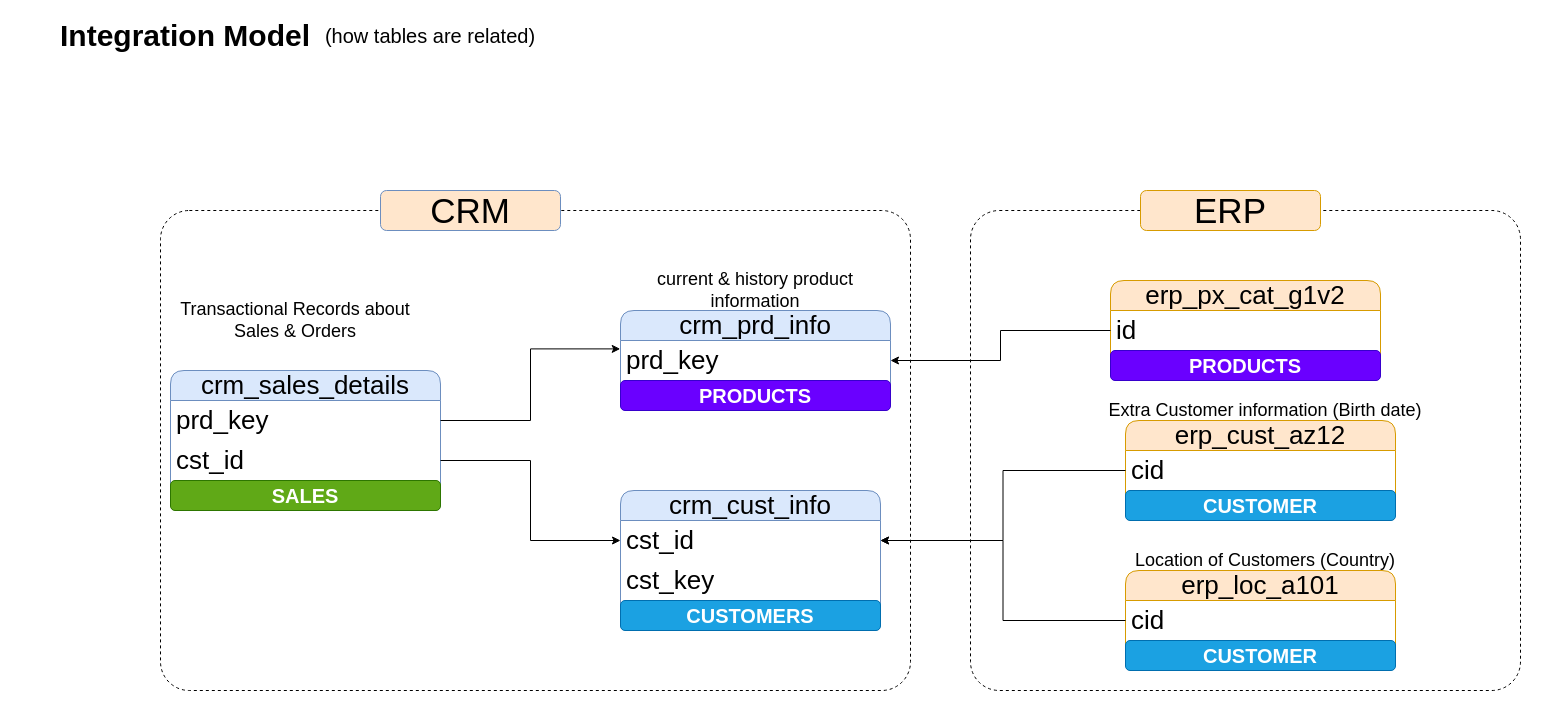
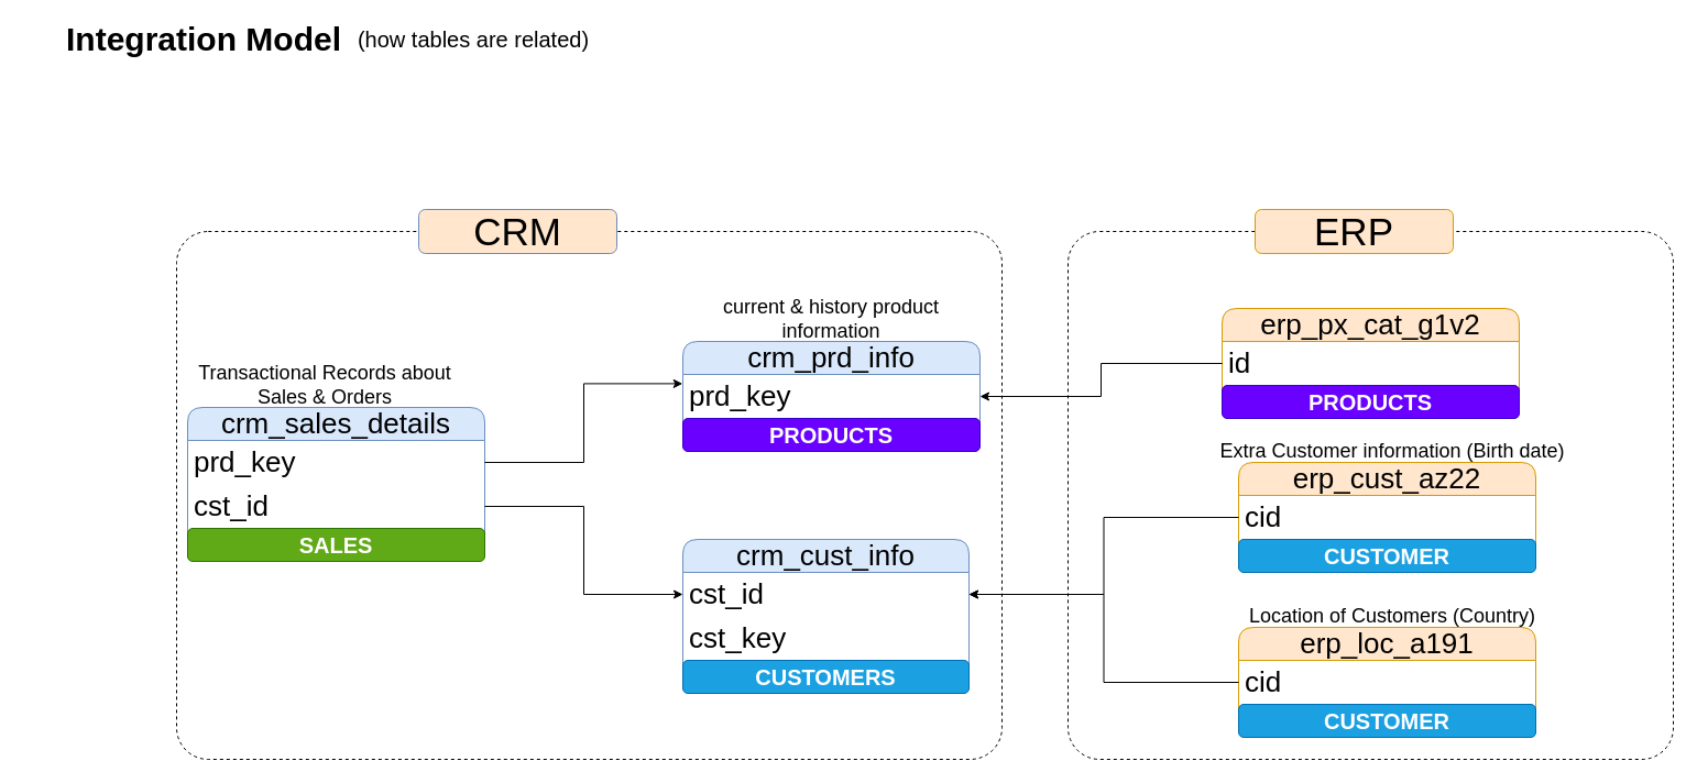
- <mxCell id="16" value="&lt;font style=&quot;font-size: 18px;&quot;&gt;Transactional Records about Sales &amp;amp; Orders&lt;/font&gt;" style="text;html=1;align=center;verticalAlign=middle;whiteSpace=wrap;rounded=0;" parent="1" vertex="1"><mxGeometry x="170" y="310" width="250" height="20" as="geometry" /></mxCell>
+ <mxCell id="16" value="&lt;font style=&quot;font-size: 18px;&quot;&gt;Transactional Records about Sales &amp;amp; Orders&lt;/font&gt;" style="text;html=1;align=center;verticalAlign=middle;whiteSpace=wrap;rounded=0;" parent="1" vertex="1"><mxGeometry x="170" y="340" width="250" height="20" as="geometry" /></mxCell>
- <mxCell id="17" value="erp_cust_az12" style="swimlane;fontStyle=0;childLayout=stackLayout;horizontal=1;startSize=30;horizontalStack=0;resizeParent=1;resizeParentMax=0;resizeLast=0;collapsible=1;marginBottom=0;whiteSpace=wrap;html=1;rounded=1;fillColor=#ffe6cc;strokeColor=#d79b00;fontSize=26;" parent="1" vertex="1"><mxGeometry x="1125" y="420" width="270" height="100" as="geometry" /></mxCell>
+ <mxCell id="17" value="erp_cust_az22" style="swimlane;fontStyle=0;childLayout=stackLayout;horizontal=1;startSize=30;horizontalStack=0;resizeParent=1;resizeParentMax=0;resizeLast=0;collapsible=1;marginBottom=0;whiteSpace=wrap;html=1;rounded=1;fillColor=#ffe6cc;strokeColor=#d79b00;fontSize=26;" parent="1" vertex="1"><mxGeometry x="1125" y="420" width="270" height="100" as="geometry" /></mxCell>
- <mxCell id="24" value="erp_loc_a101" style="swimlane;fontStyle=0;childLayout=stackLayout;horizontal=1;startSize=30;horizontalStack=0;resizeParent=1;resizeParentMax=0;resizeLast=0;collapsible=1;marginBottom=0;whiteSpace=wrap;html=1;rounded=1;fillColor=#ffe6cc;strokeColor=#d79b00;fontSize=26;movable=0;resizable=0;rotatable=0;deletable=0;editable=0;locked=1;connectable=0;" parent="1" vertex="1"><mxGeometry x="1125" y="570" width="270" height="100" as="geometry" /></mxCell>
+ <mxCell id="24" value="erp_loc_a191" style="swimlane;fontStyle=0;childLayout=stackLayout;horizontal=1;startSize=30;horizontalStack=0;resizeParent=1;resizeParentMax=0;resizeLast=0;collapsible=1;marginBottom=0;whiteSpace=wrap;html=1;rounded=1;fillColor=#ffe6cc;strokeColor=#d79b00;fontSize=26;movable=0;resizable=0;rotatable=0;deletable=0;editable=0;locked=1;connectable=0;" parent="1" vertex="1"><mxGeometry x="1125" y="570" width="270" height="100" as="geometry" /></mxCell>
